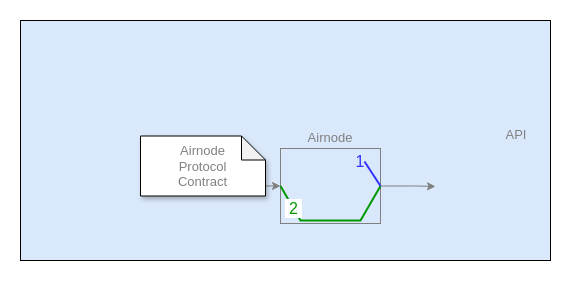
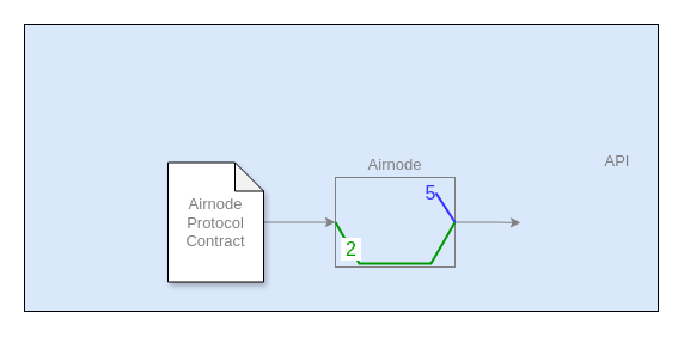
- <mxCell id="13" value="1" style="text;html=1;strokeColor=none;fillColor=none;align=center;verticalAlign=middle;whiteSpace=wrap;rounded=0;shadow=1;fontSize=16;fontColor=#3333FF;" parent="1" vertex="1"><mxGeometry x="330" y="146" width="60" height="30" as="geometry" /></mxCell>
+ <mxCell id="13" value="5" style="text;html=1;strokeColor=none;fillColor=none;align=center;verticalAlign=middle;whiteSpace=wrap;rounded=0;shadow=1;fontSize=16;fontColor=#3333FF;" parent="1" vertex="1"><mxGeometry x="330" y="146" width="60" height="30" as="geometry" /></mxCell>
- <mxCell id="9" value="Airnode&lt;br&gt;Protocol&lt;br&gt;Contract" style="shape=note;whiteSpace=wrap;html=1;backgroundOutline=1;darkOpacity=0.05;shadow=1;fontSize=13;fontColor=#808080;size=24;" parent="1" vertex="1"><mxGeometry x="140" y="135.5" width="125" height="60" as="geometry" /></mxCell>
+ <mxCell id="9" value="Airnode&lt;br&gt;Protocol&lt;br&gt;Contract" style="shape=note;whiteSpace=wrap;html=1;backgroundOutline=1;darkOpacity=0.05;shadow=1;fontSize=13;fontColor=#808080;size=24;" parent="1" vertex="1"><mxGeometry x="140" y="135.5" width="80" height="100" as="geometry" /></mxCell>
